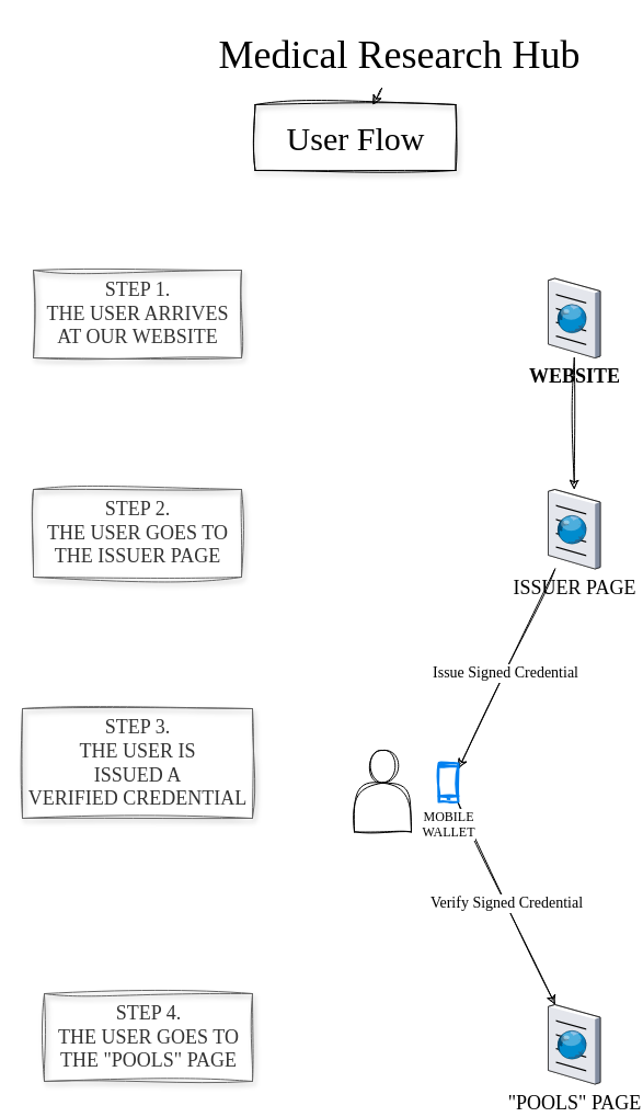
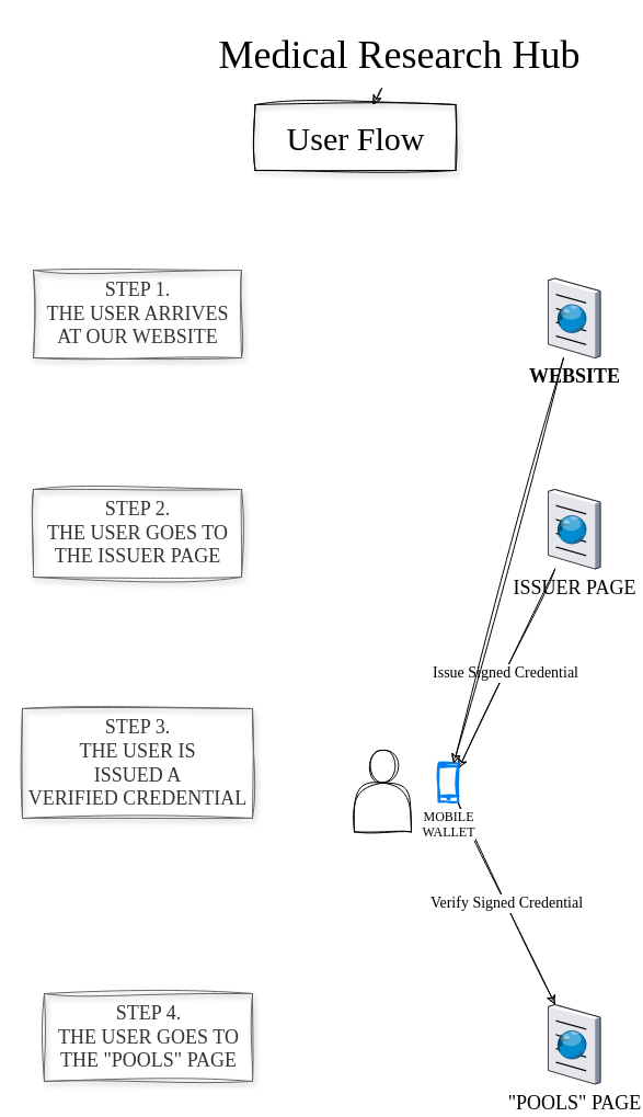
- <mxCell id="7" style="edgeStyle=none;sketch=1;hachureGap=4;jiggle=2;curveFitting=1;html=1;fontFamily=Architects Daughter;fontSource=https%3A%2F%2Ffonts.googleapis.com%2Fcss%3Ffamily%3DArchitects%2BDaughter;fontSize=18;" edge="1" parent="1" source="8" target="11"><mxGeometry relative="1" as="geometry" /></mxCell>
+ <mxCell id="7" style="edgeStyle=none;sketch=1;hachureGap=4;jiggle=2;curveFitting=1;html=1;fontFamily=Architects Daughter;fontSource=https%3A%2F%2Ffonts.googleapis.com%2Fcss%3Ffamily%3DArchitects%2BDaughter;fontSize=18;" edge="1" parent="1" source="8" target="5"><mxGeometry relative="1" as="geometry" /></mxCell>
